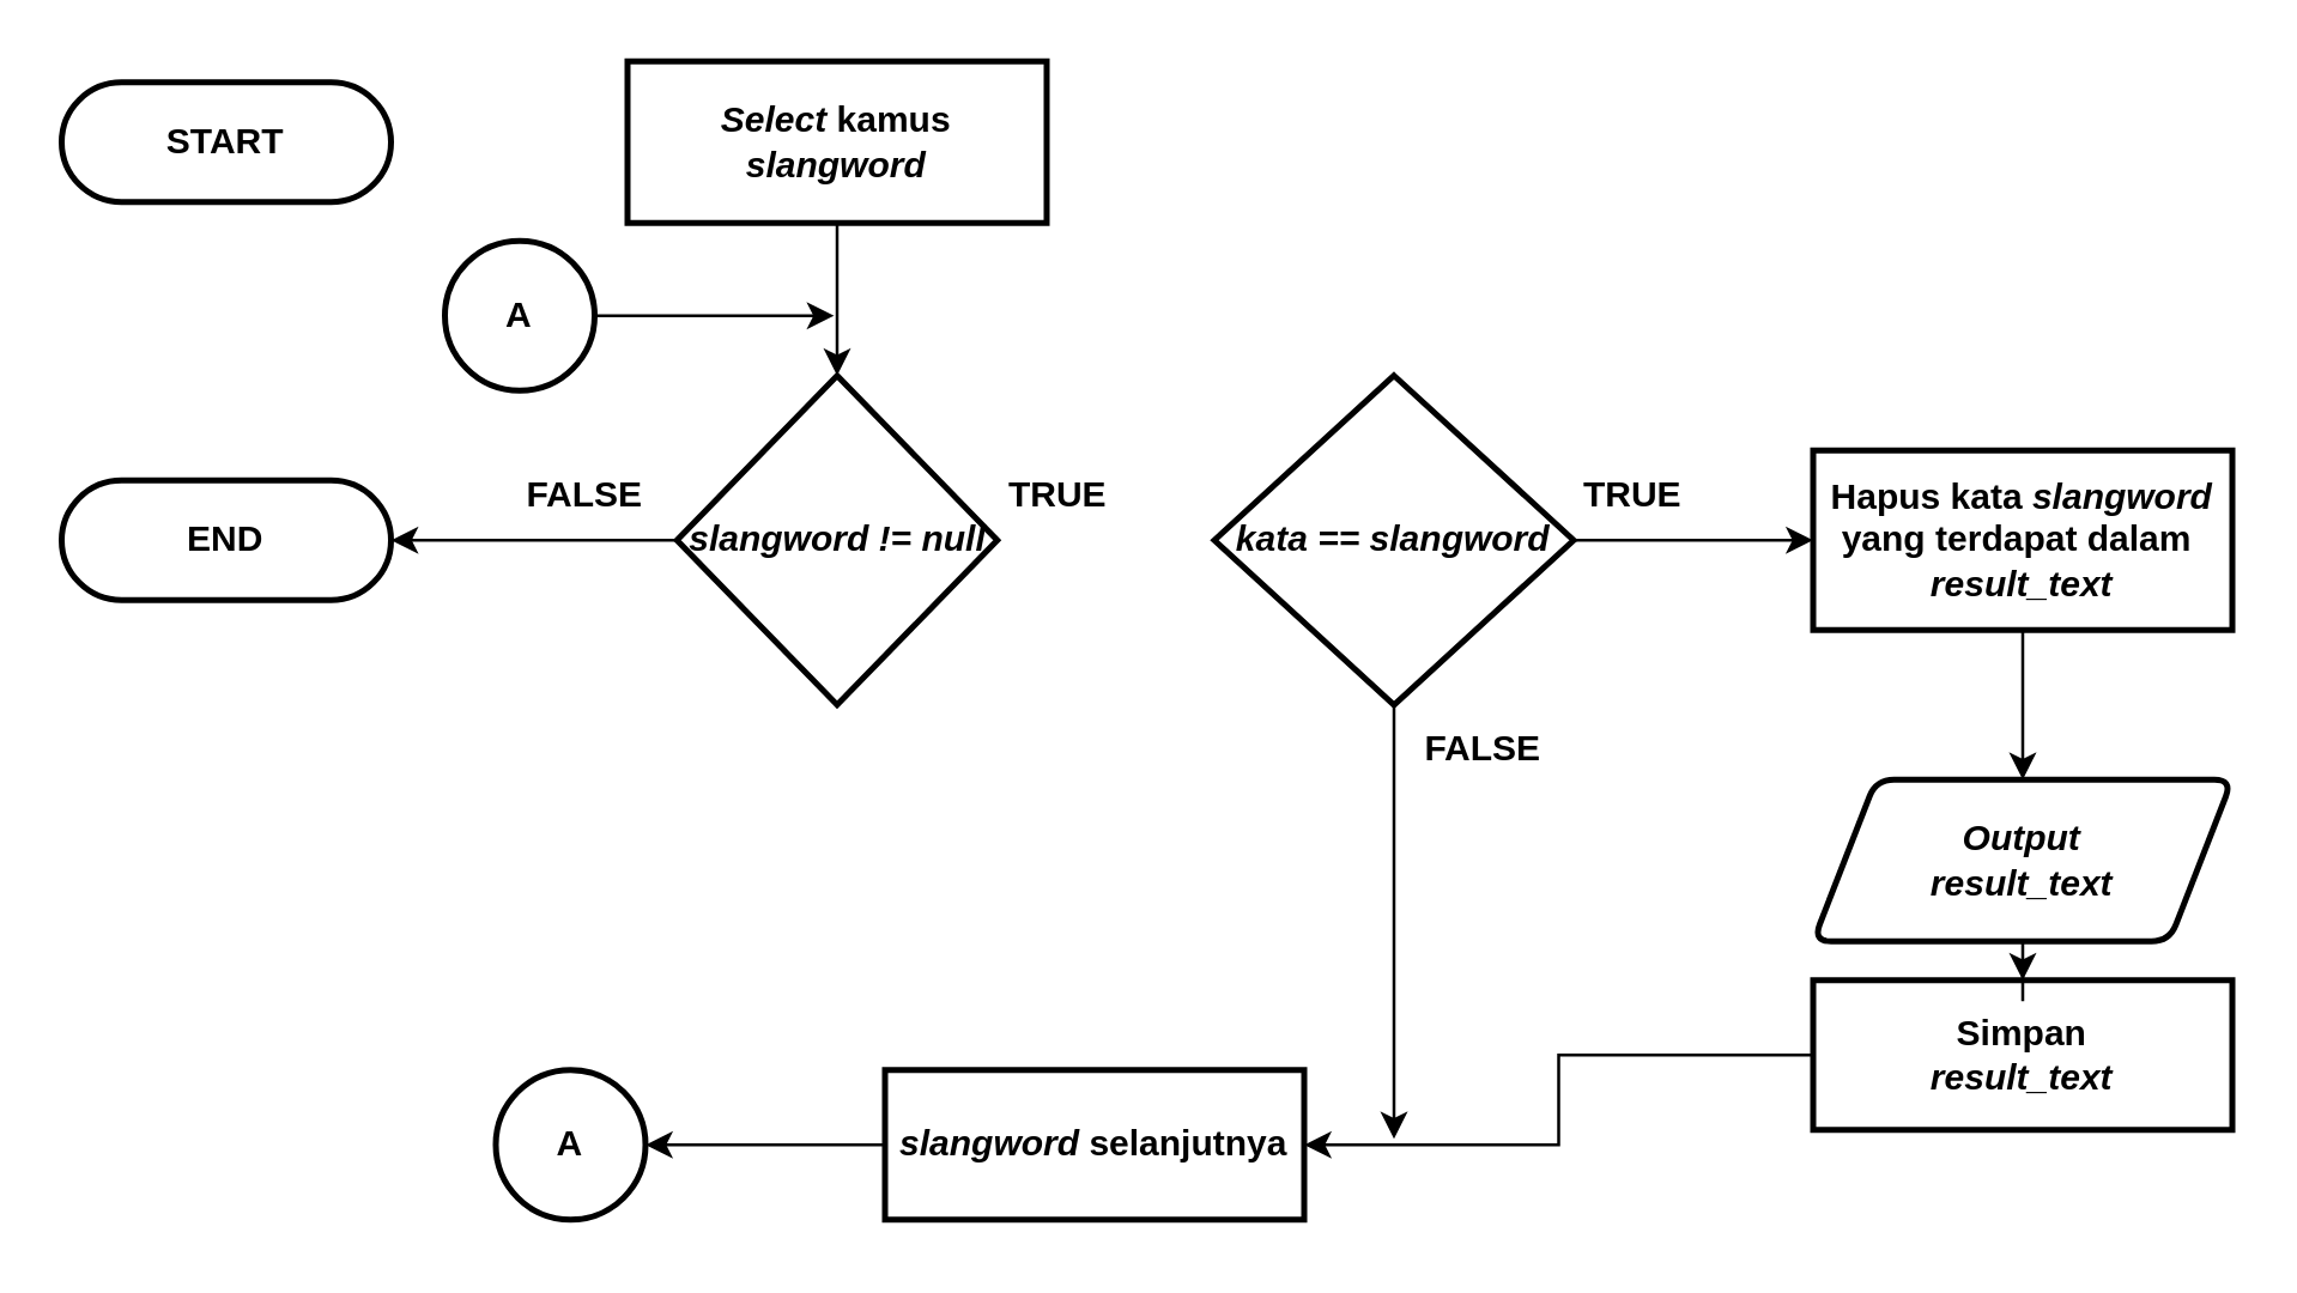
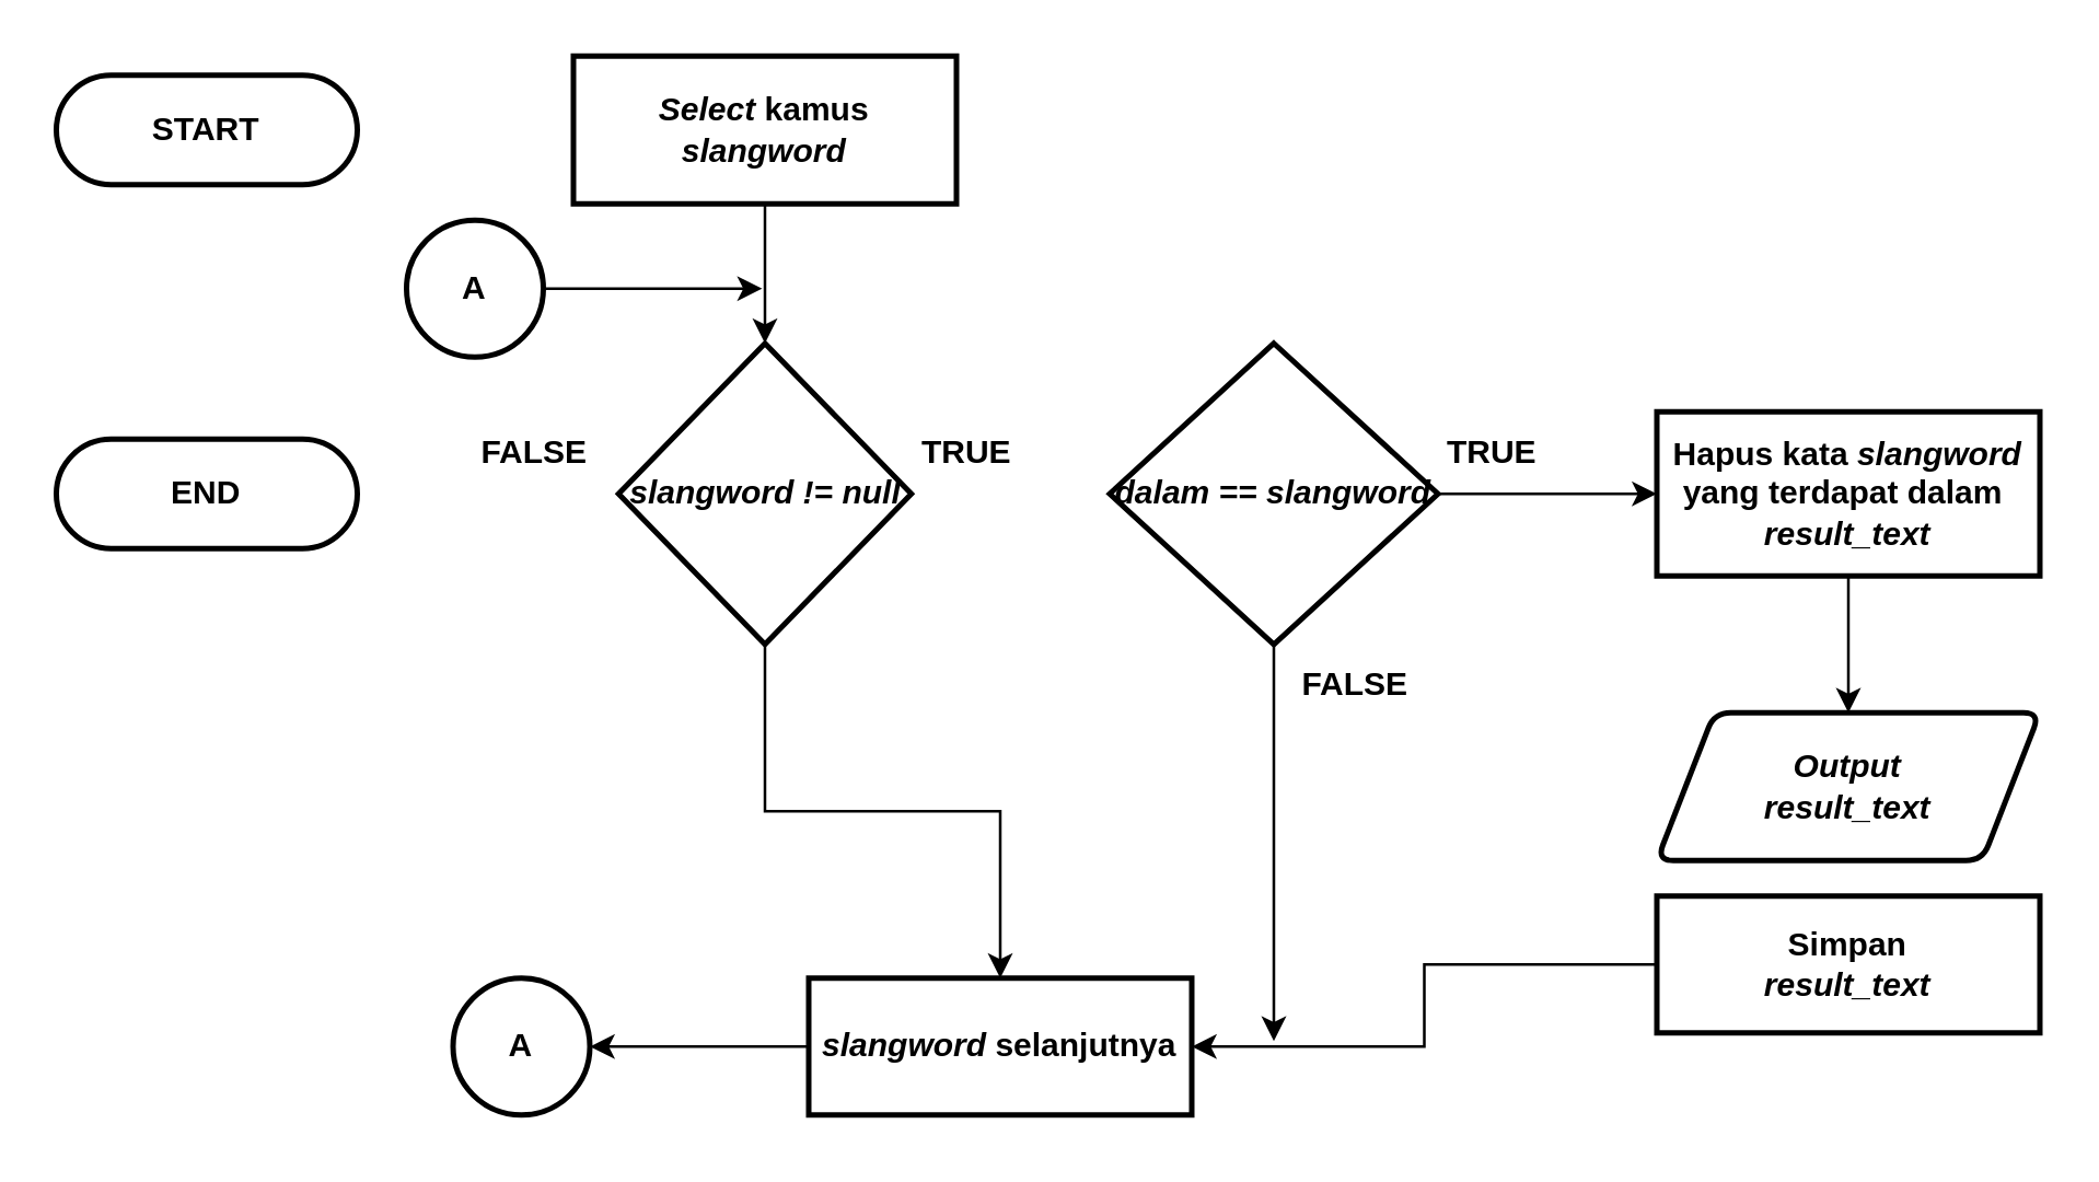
- <mxCell id="7" style="edgeStyle=orthogonalEdgeStyle;rounded=0;orthogonalLoop=1;jettySize=auto;html=1;entryX=1;entryY=0.5;entryDx=0;entryDy=0;" parent="1" source="8" target="4" edge="1"><mxGeometry relative="1" as="geometry"><mxPoint x="145" y="280" as="targetPoint" /></mxGeometry></mxCell>
+ <mxCell id="7" style="edgeStyle=orthogonalEdgeStyle;rounded=0;orthogonalLoop=1;jettySize=auto;html=1;" parent="1" source="8" target="15" edge="1"><mxGeometry relative="1" as="geometry"><mxPoint x="145" y="280" as="targetPoint" /></mxGeometry></mxCell>
- <mxCell id="11" value="&lt;b style=&quot;font-family: &amp;#34;helvetica&amp;#34;&quot;&gt;&lt;i&gt;kata == slangword&lt;/i&gt;&lt;/b&gt;" style="strokeWidth=2;html=1;shape=mxgraph.flowchart.decision;whiteSpace=wrap;rounded=1;align=center;fontStyle=1" parent="1" vertex="1"><mxGeometry x="405" y="125" width="120" height="110" as="geometry" /></mxCell>
+ <mxCell id="11" value="&lt;b style=&quot;font-family: &amp;#34;helvetica&amp;#34;&quot;&gt;&lt;i&gt;dalam == slangword&lt;/i&gt;&lt;/b&gt;" style="strokeWidth=2;html=1;shape=mxgraph.flowchart.decision;whiteSpace=wrap;rounded=1;align=center;fontStyle=1" parent="1" vertex="1"><mxGeometry x="405" y="125" width="120" height="110" as="geometry" /></mxCell>
- <mxCell id="25" style="edgeStyle=orthogonalEdgeStyle;rounded=0;orthogonalLoop=1;jettySize=auto;html=1;entryX=0.5;entryY=0;entryDx=0;entryDy=0;" parent="1" source="26" target="21" edge="1"><mxGeometry relative="1" as="geometry" /></mxCell>
